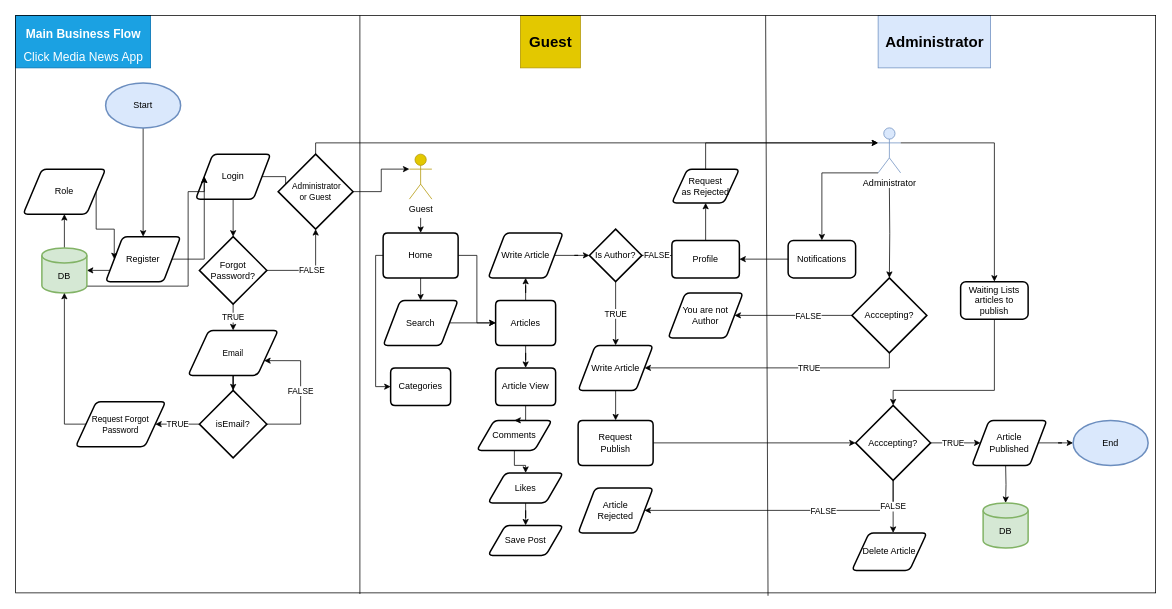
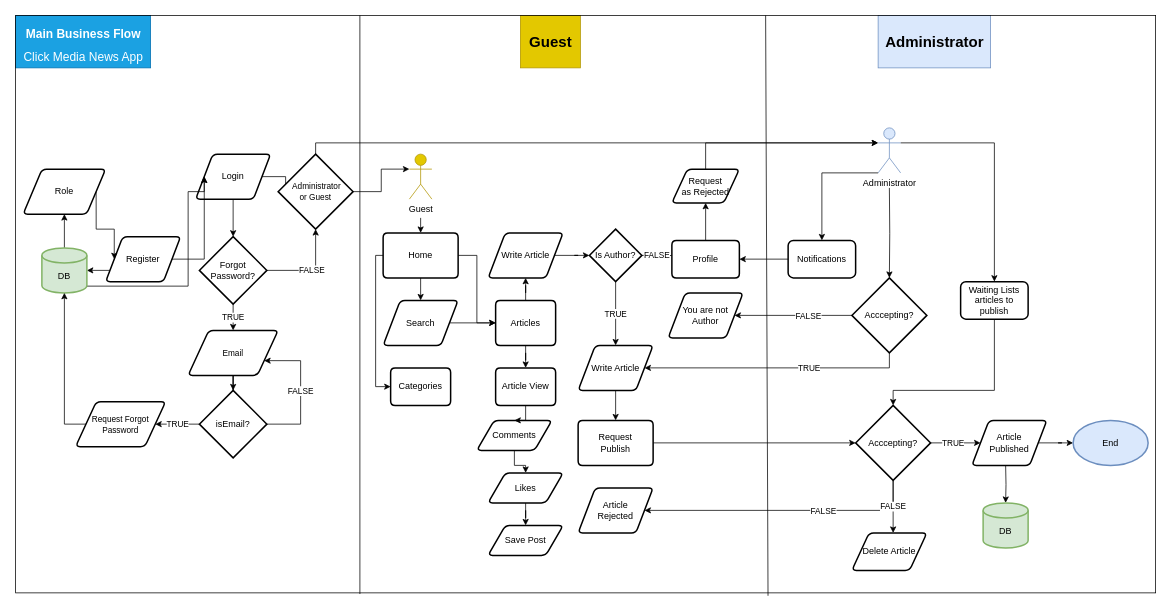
- <mxCell id="9" value="Start" style="strokeWidth=2;html=1;shape=mxgraph.flowchart.start_1;whiteSpace=wrap;fillColor=#dae8fc;strokeColor=#6c8ebf;" parent="1" vertex="1"><mxGeometry x="140" y="110" width="100" height="60" as="geometry" /></mxCell>
- <mxCell id="8" style="edgeStyle=orthogonalEdgeStyle;rounded=0;orthogonalLoop=1;jettySize=auto;html=1;entryX=0.5;entryY=0;entryDx=0;entryDy=0;" parent="1" source="9" target="7" edge="1"><mxGeometry relative="1" as="geometry" /></mxCell>
